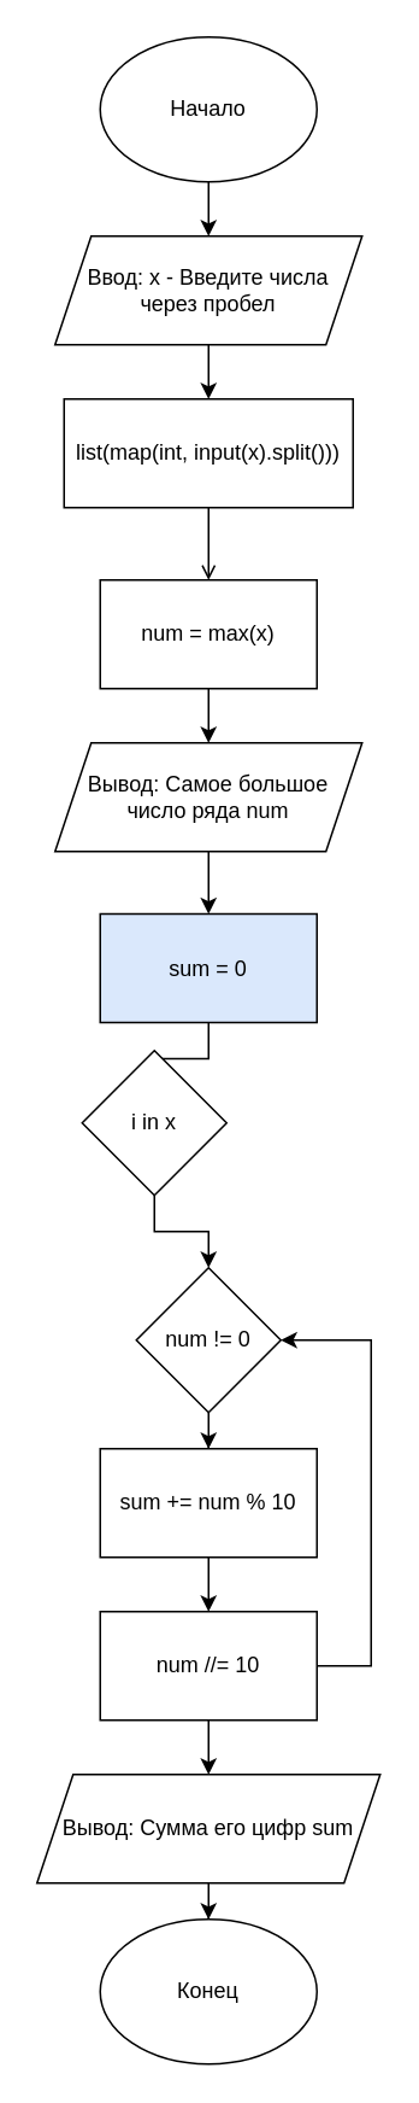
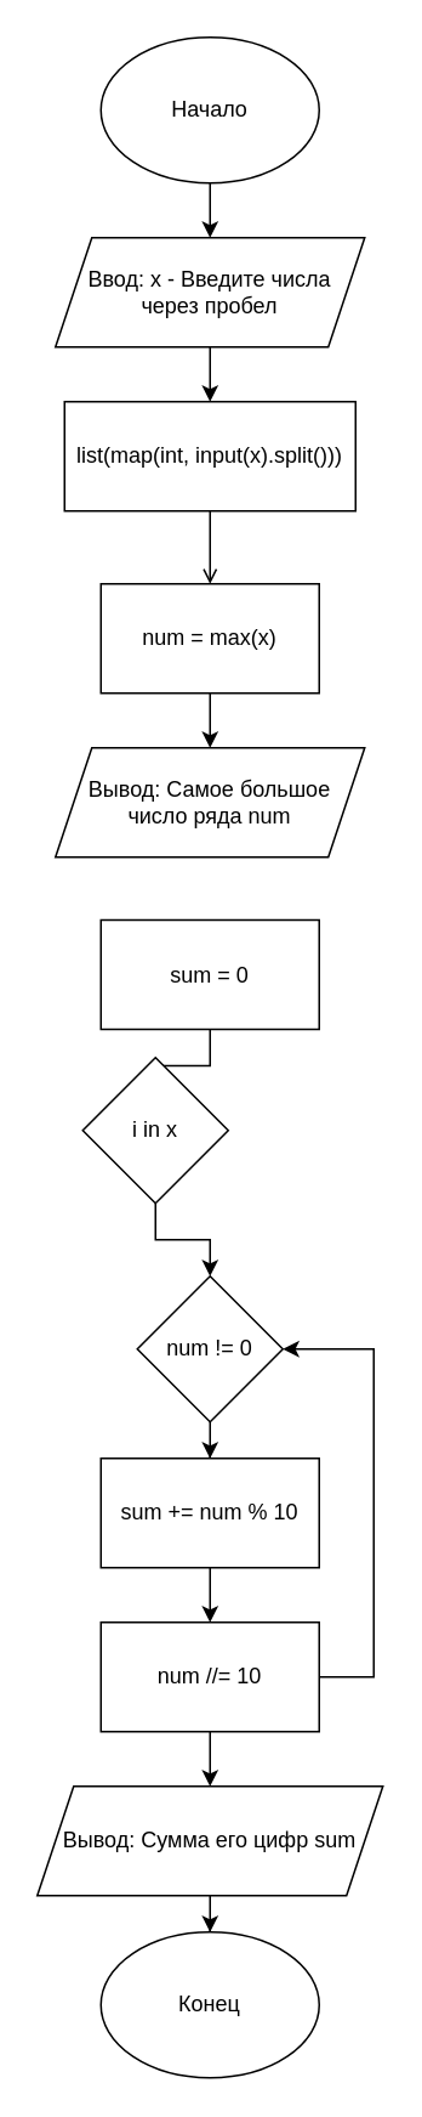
- <mxCell id="10" style="edgeStyle=orthogonalEdgeStyle;rounded=0;orthogonalLoop=1;jettySize=auto;html=1;entryX=0.5;entryY=0;entryDx=0;entryDy=0;" edge="1" parent="1" source="11" target="13"><mxGeometry relative="1" as="geometry" /></mxCell>
- <mxCell id="13" value="sum = 0" style="rounded=0;whiteSpace=wrap;html=1;fillColor=#dae8fc;" vertex="1" parent="1"><mxGeometry x="55" y="504.5" width="120" height="60" as="geometry" /></mxCell>
+ <mxCell id="13" value="sum = 0" style="rounded=0;whiteSpace=wrap;html=1;" vertex="1" parent="1"><mxGeometry x="55" y="504.5" width="120" height="60" as="geometry" /></mxCell>
